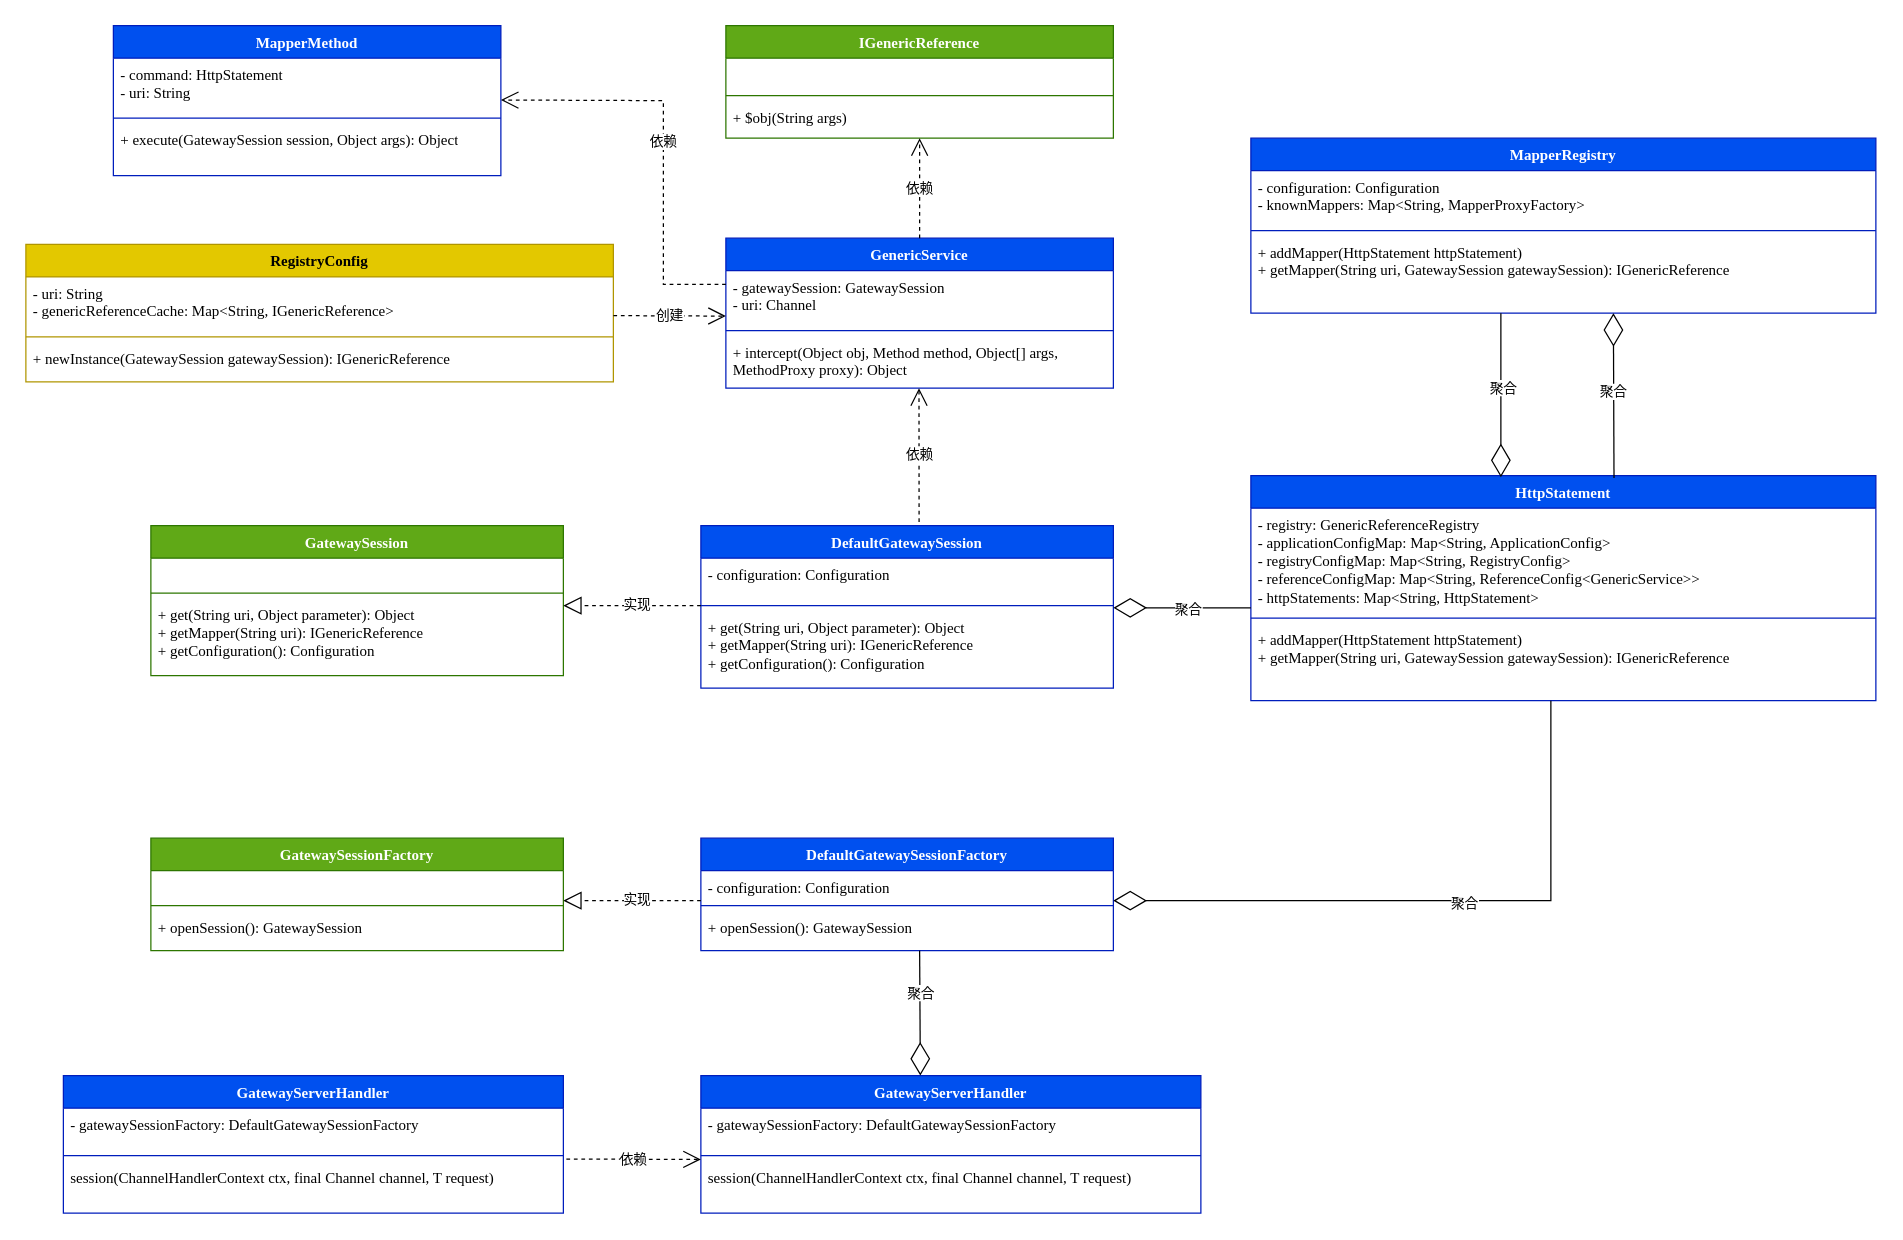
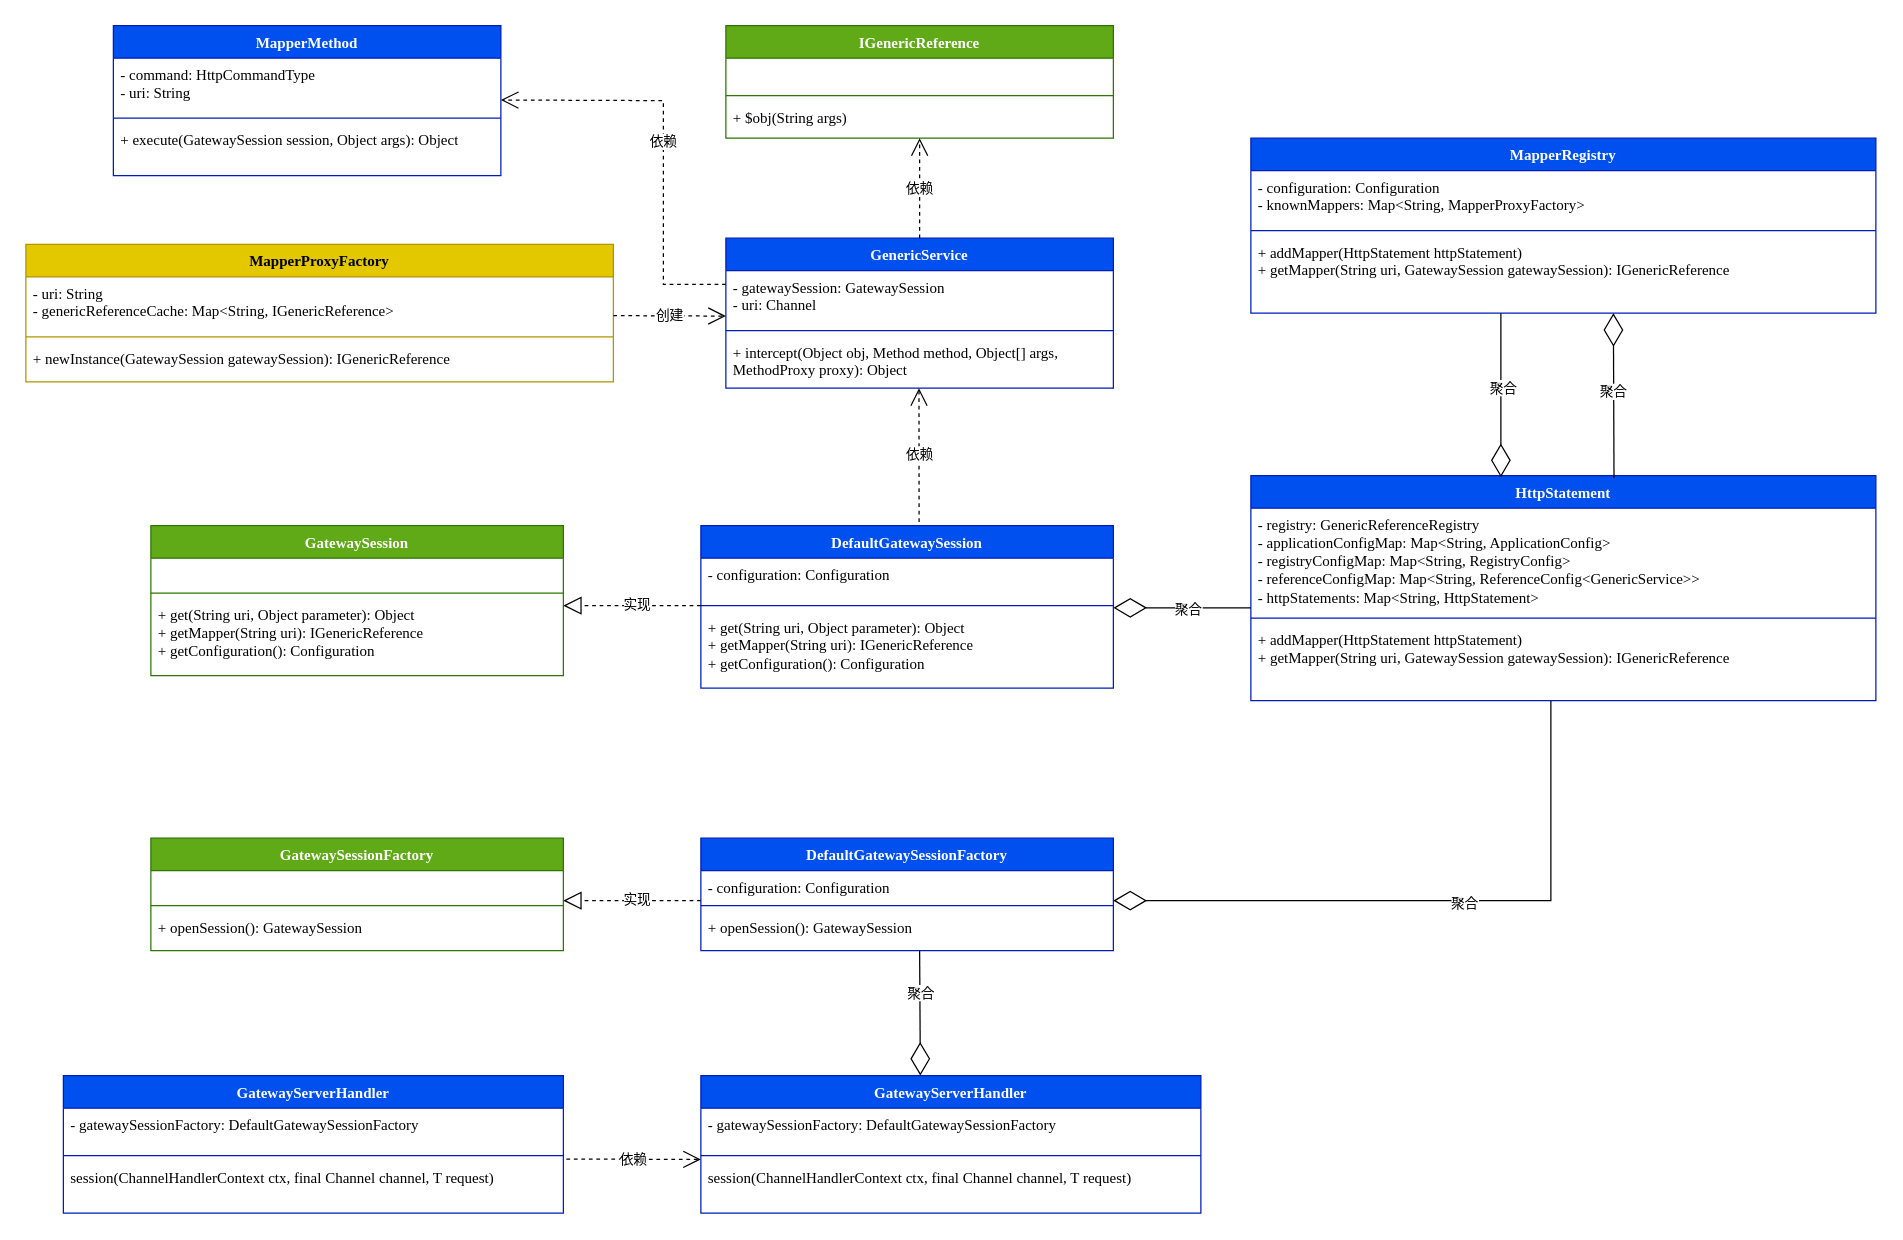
- <mxCell id="65" value="&lt;font face=&quot;Lucida Console&quot;&gt;- command: HttpStatement&lt;br&gt;- uri&lt;span style=&quot;background-color: initial;&quot;&gt;: String&lt;/span&gt;&lt;/font&gt;" style="text;strokeColor=none;fillColor=none;align=left;verticalAlign=top;spacingLeft=4;spacingRight=4;overflow=hidden;rotatable=0;points=[[0,0.5],[1,0.5]];portConstraint=eastwest;whiteSpace=wrap;html=1;" vertex="1" parent="64"><mxGeometry y="26" width="310" height="44" as="geometry" /></mxCell>
+ <mxCell id="65" value="&lt;font face=&quot;Lucida Console&quot;&gt;- command: HttpCommandType&lt;br&gt;- uri&lt;span style=&quot;background-color: initial;&quot;&gt;: String&lt;/span&gt;&lt;/font&gt;" style="text;strokeColor=none;fillColor=none;align=left;verticalAlign=top;spacingLeft=4;spacingRight=4;overflow=hidden;rotatable=0;points=[[0,0.5],[1,0.5]];portConstraint=eastwest;whiteSpace=wrap;html=1;" vertex="1" parent="64"><mxGeometry y="26" width="310" height="44" as="geometry" /></mxCell>
- <mxCell id="10" value="&lt;font face=&quot;Lucida Console&quot;&gt;RegistryConfig&lt;/font&gt;" style="swimlane;fontStyle=1;align=center;verticalAlign=top;childLayout=stackLayout;horizontal=1;startSize=26;horizontalStack=0;resizeParent=1;resizeParentMax=0;resizeLast=0;collapsible=1;marginBottom=0;whiteSpace=wrap;html=1;fillColor=#e3c800;strokeColor=#B09500;fontColor=#000000;" parent="1" vertex="1"><mxGeometry x="20" y="195" width="470" height="110" as="geometry" /></mxCell>
+ <mxCell id="10" value="&lt;font face=&quot;Lucida Console&quot;&gt;MapperProxyFactory&lt;/font&gt;" style="swimlane;fontStyle=1;align=center;verticalAlign=top;childLayout=stackLayout;horizontal=1;startSize=26;horizontalStack=0;resizeParent=1;resizeParentMax=0;resizeLast=0;collapsible=1;marginBottom=0;whiteSpace=wrap;html=1;fillColor=#e3c800;strokeColor=#B09500;fontColor=#000000;" parent="1" vertex="1"><mxGeometry x="20" y="195" width="470" height="110" as="geometry" /></mxCell>
